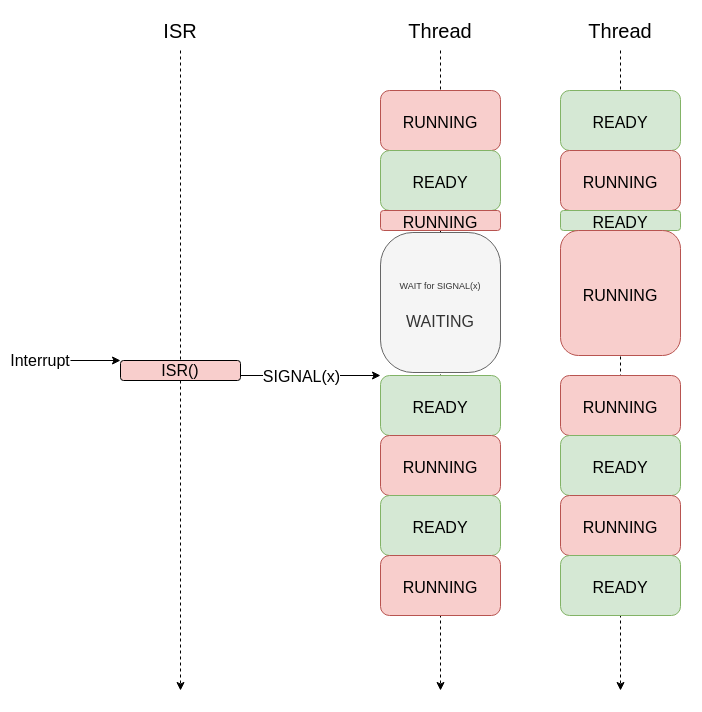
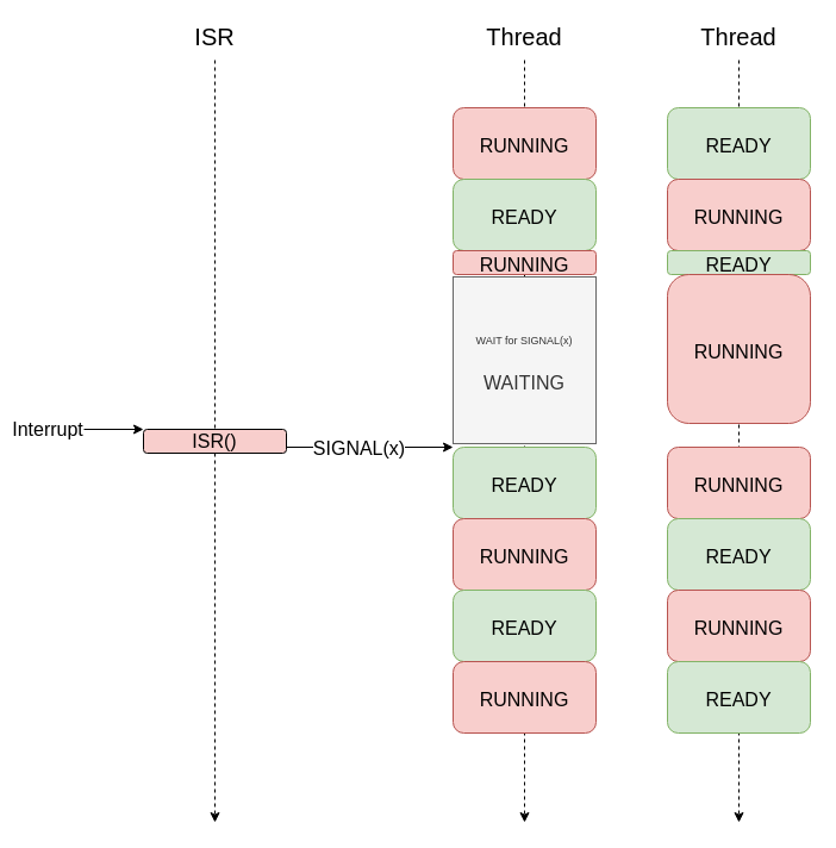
- <mxCell id="7" value="&lt;font style=&quot;font-size: 9px&quot;&gt;WAIT for SIGNAL(x)&lt;/font&gt;&lt;br&gt;&lt;br&gt;WAITING" style="rounded=1;whiteSpace=wrap;html=1;fontSize=16;fillColor=#f5f5f5;strokeColor=#666666;fontColor=#333333;arcSize=27;" vertex="1" parent="1"><mxGeometry x="380" y="232" width="120" height="140" as="geometry" /></mxCell>
+ <mxCell id="7" value="&lt;font style=&quot;font-size: 9px&quot;&gt;WAIT for SIGNAL(x)&lt;/font&gt;&lt;br&gt;&lt;br&gt;WAITING" style="whiteSpace=wrap;html=1;fontSize=16;fillColor=#f5f5f5;strokeColor=#666666;fontColor=#333333;arcSize=27;rounded=0;" vertex="1" parent="1"><mxGeometry x="380" y="232" width="120" height="140" as="geometry" /></mxCell>
